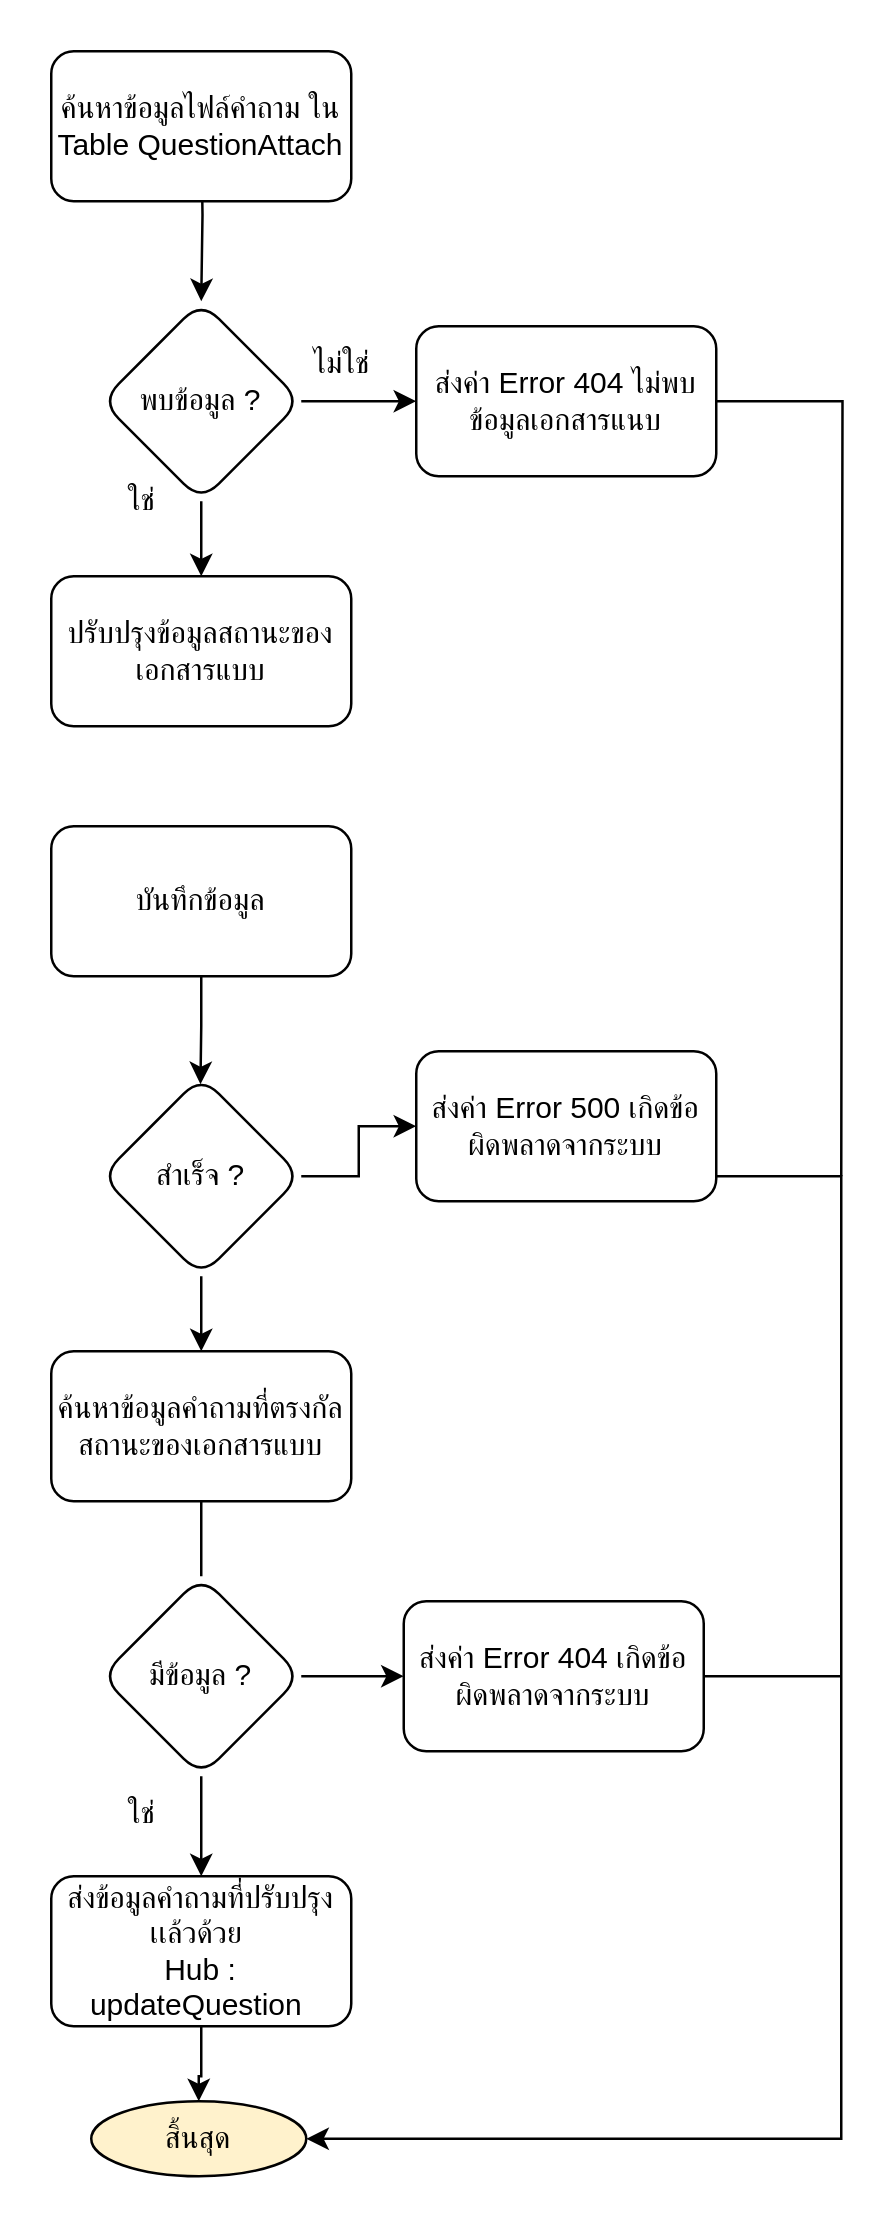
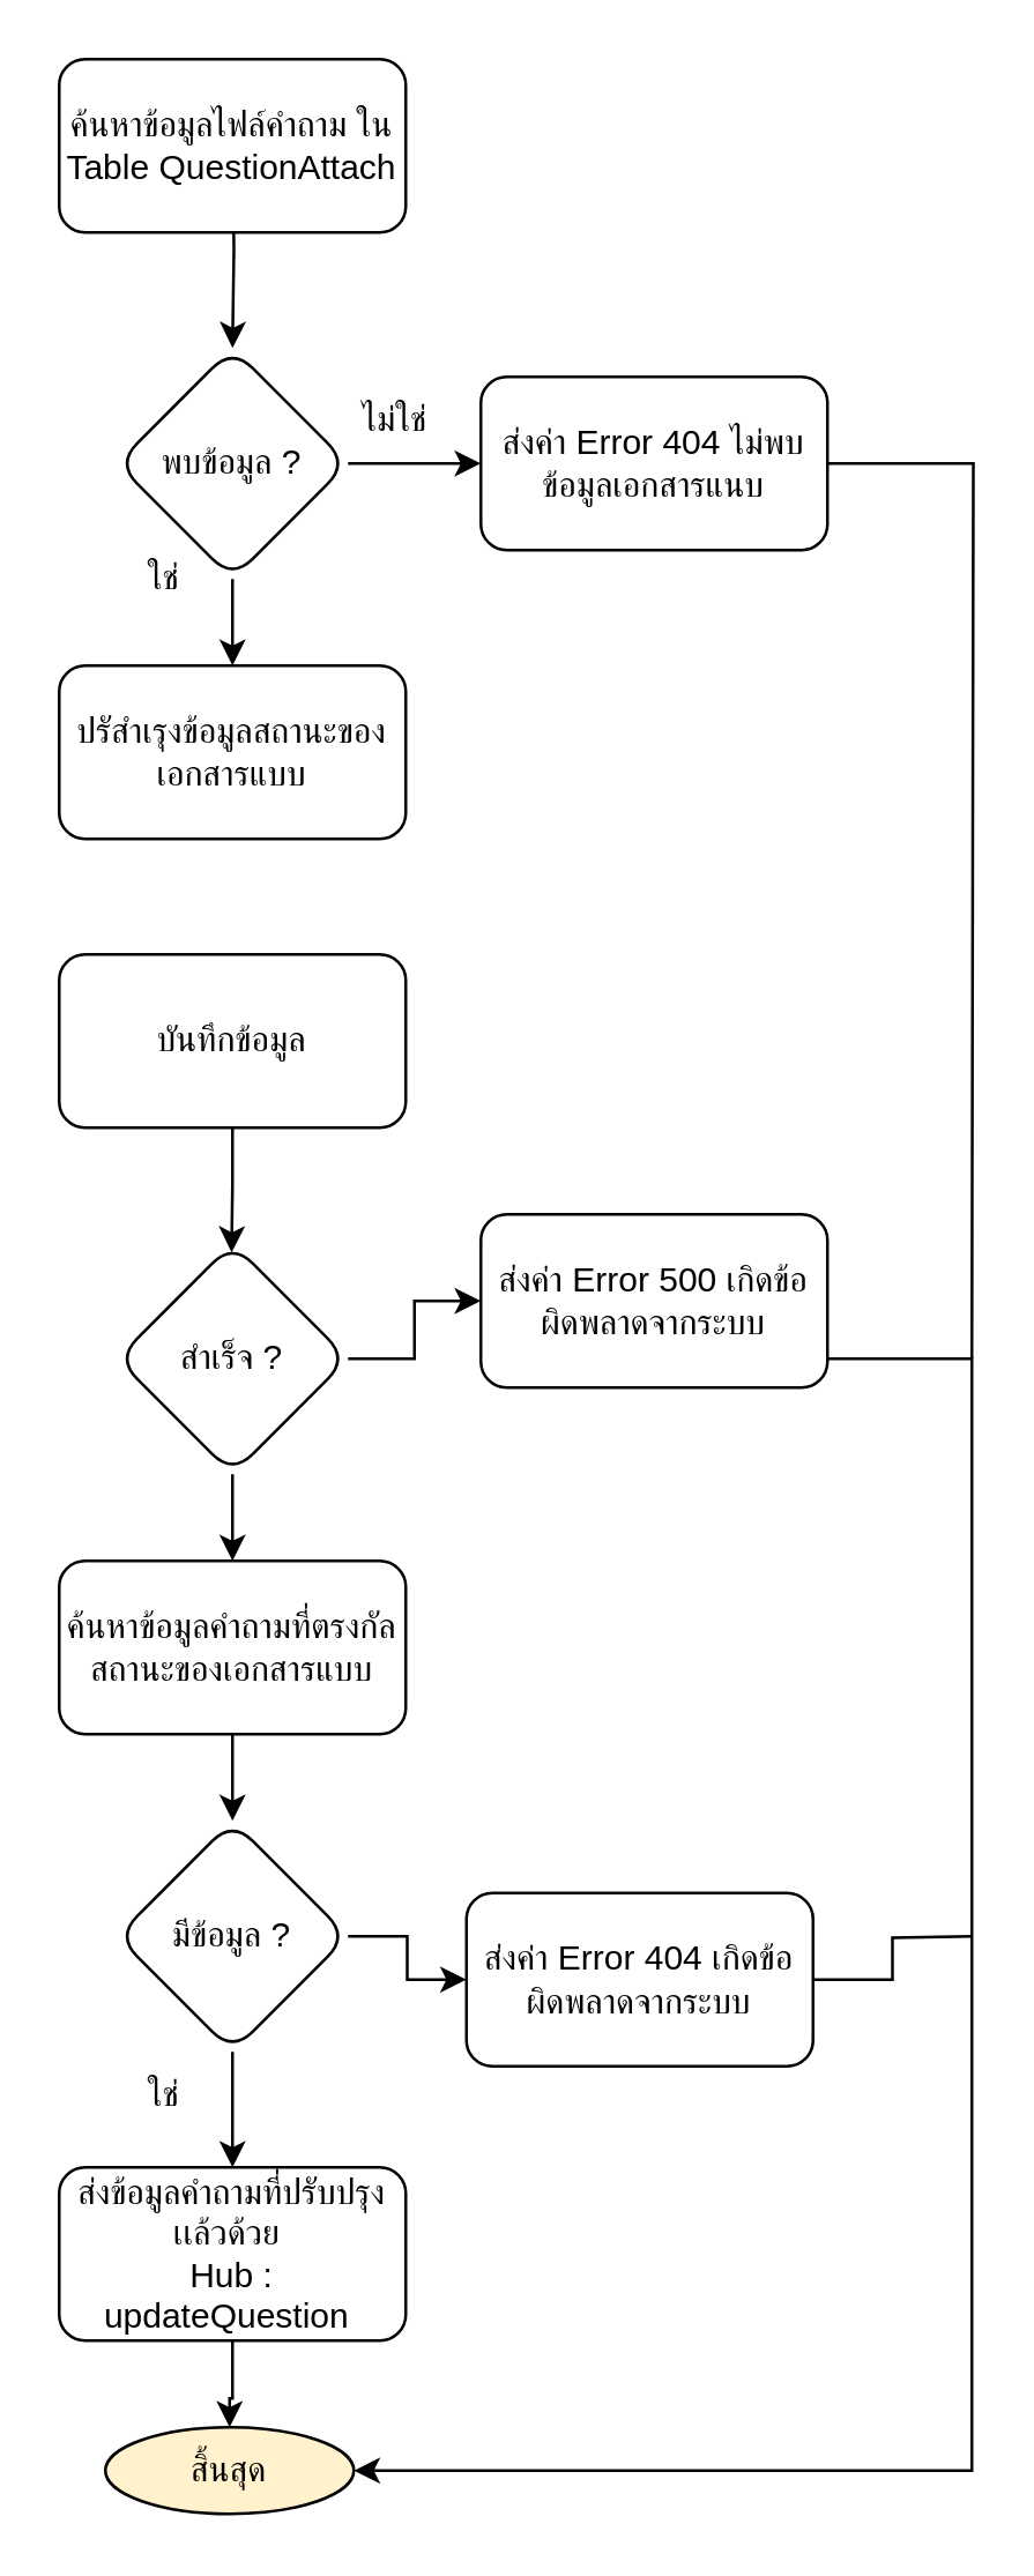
- <mxCell id="10" value="ปรับปรุงข้อมูลสถานะของเอกสารแบบ" style="whiteSpace=wrap;html=1;rounded=1;" vertex="1" parent="1"><mxGeometry x="20" y="230" width="120" height="60" as="geometry" /></mxCell>
+ <mxCell id="10" value="ปรัสำเรุงข้อมูลสถานะของเอกสารแบบ" style="whiteSpace=wrap;html=1;rounded=1;" vertex="1" parent="1"><mxGeometry x="20" y="230" width="120" height="60" as="geometry" /></mxCell>
- <mxCell id="14" value="" style="edgeStyle=orthogonalEdgeStyle;rounded=0;orthogonalLoop=1;jettySize=auto;html=1;endArrow=none;endFill=1;" edge="1" parent="1" source="15" target="26"><mxGeometry relative="1" as="geometry" /></mxCell>
+ <mxCell id="14" value="" style="edgeStyle=orthogonalEdgeStyle;rounded=0;orthogonalLoop=1;jettySize=auto;html=1;endArrow=classic;endFill=1;" edge="1" parent="1" source="15" target="26"><mxGeometry relative="1" as="geometry" /></mxCell>
- <mxCell id="29" value="ส่งค่า Error 404 เกิดข้อผิดพลาดจากระบบ" style="whiteSpace=wrap;html=1;rounded=1;" vertex="1" parent="1"><mxGeometry x="161" y="640" width="120" height="60" as="geometry" /></mxCell>
+ <mxCell id="29" value="ส่งค่า Error 404 เกิดข้อผิดพลาดจากระบบ" style="whiteSpace=wrap;html=1;rounded=1;" vertex="1" parent="1"><mxGeometry x="161" y="655" width="120" height="60" as="geometry" /></mxCell>
